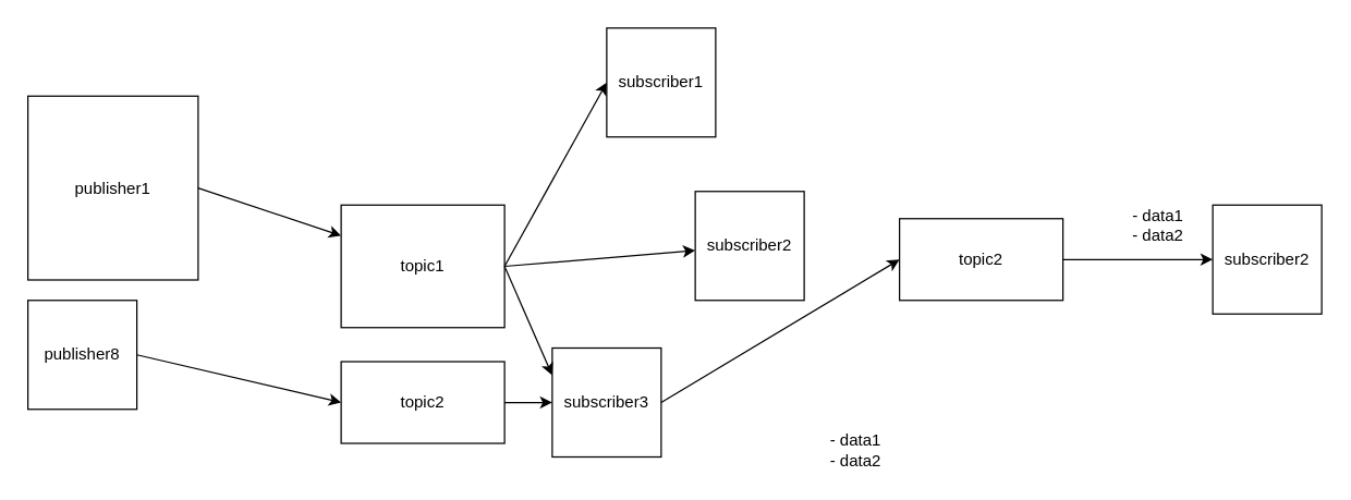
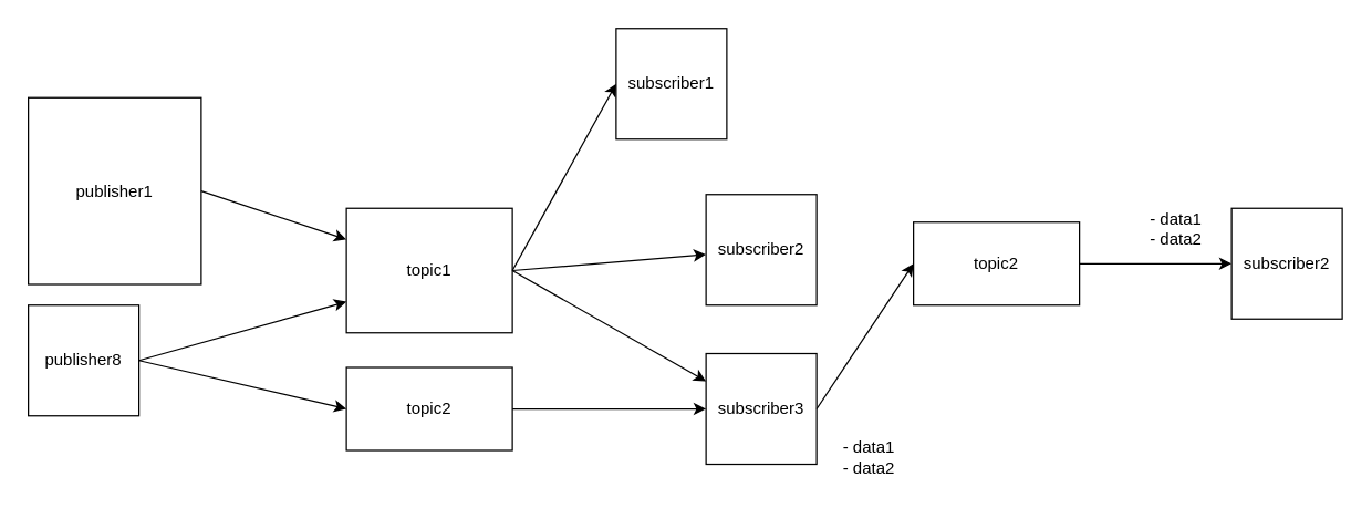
+ <mxCell id="11" value="" style="endArrow=classic;html=1;exitX=1;exitY=0.5;exitDx=0;exitDy=0;strokeColor=#000000;fontColor=#000000;entryX=0;entryY=0.75;entryDx=0;entryDy=0;" parent="1" source="6" target="9" edge="1"><mxGeometry width="50" height="50" relative="1" as="geometry"><mxPoint x="110" y="150" as="sourcePoint" /><mxPoint x="242" y="192" as="targetPoint" /></mxGeometry></mxCell>
- <mxCell id="8" value="&lt;span&gt;subscriber3&lt;/span&gt;" style="whiteSpace=wrap;html=1;aspect=fixed;strokeColor=#000000;fillColor=#FFFFFF;fontColor=#000000;" parent="1" vertex="1"><mxGeometry x="405" y="255" width="80" height="80" as="geometry" /></mxCell>
+ <mxCell id="8" value="&lt;span&gt;subscriber3&lt;/span&gt;" style="whiteSpace=wrap;html=1;aspect=fixed;strokeColor=#000000;fillColor=#FFFFFF;fontColor=#000000;" parent="1" vertex="1"><mxGeometry x="510" y="255" width="80" height="80" as="geometry" /></mxCell>
